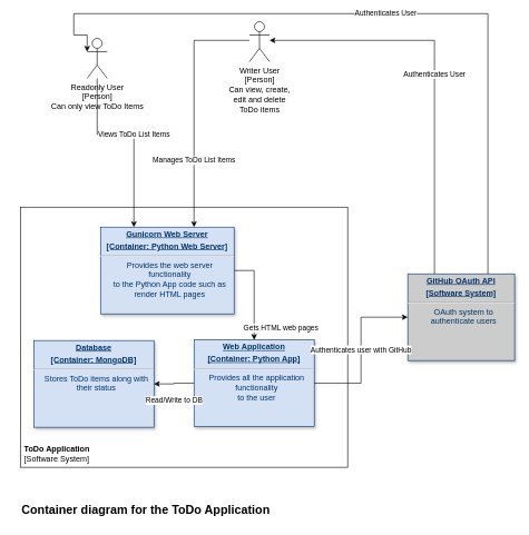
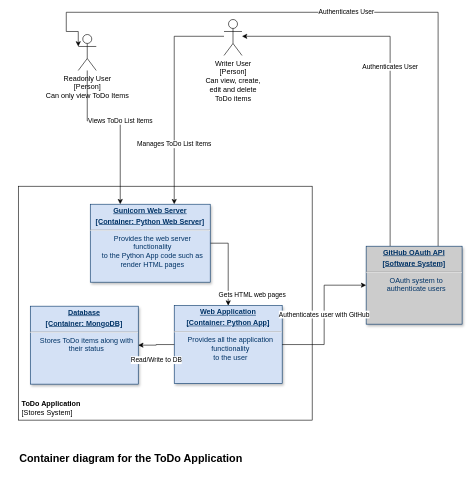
- <mxCell id="10" value="&lt;div style=&quot;text-align: left&quot;&gt;&lt;b&gt;ToDo Application&lt;/b&gt;&lt;/div&gt;&lt;div style=&quot;text-align: left&quot;&gt;[Software System]&lt;/div&gt;" style="text;html=1;strokeColor=none;fillColor=none;align=center;verticalAlign=middle;whiteSpace=wrap;rounded=0;" vertex="1" parent="1"><mxGeometry x="20" y="650" width="130" height="60" as="geometry" /></mxCell>
+ <mxCell id="10" value="&lt;div style=&quot;text-align: left&quot;&gt;&lt;b&gt;ToDo Application&lt;/b&gt;&lt;/div&gt;&lt;div style=&quot;text-align: left&quot;&gt;[Stores System]&lt;/div&gt;" style="text;html=1;strokeColor=none;fillColor=none;align=center;verticalAlign=middle;whiteSpace=wrap;rounded=0;" vertex="1" parent="1"><mxGeometry x="20" y="650" width="130" height="60" as="geometry" /></mxCell>
